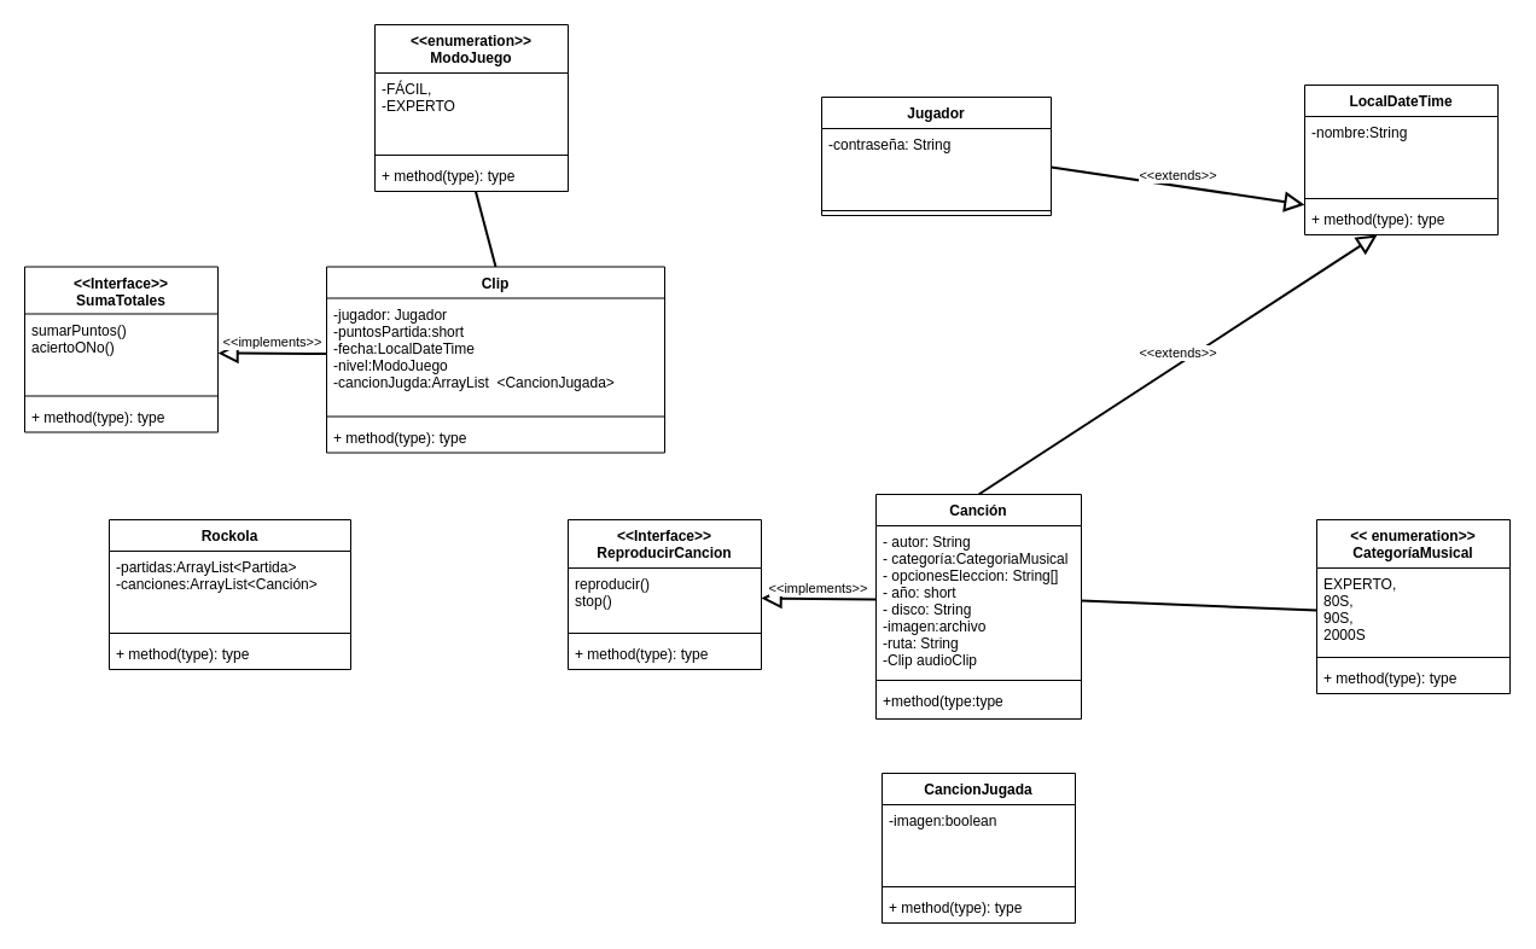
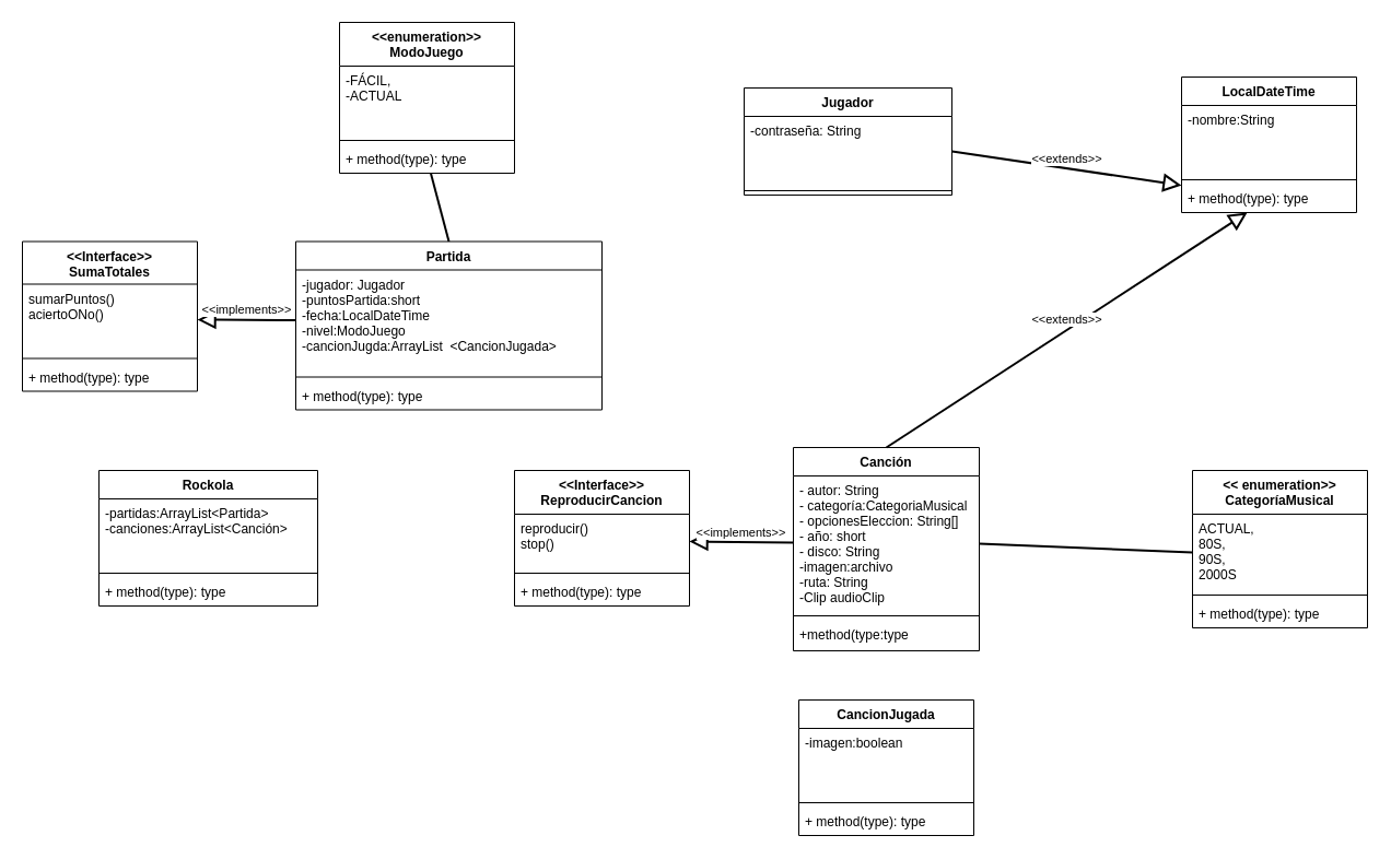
- <mxCell id="20" value="-FÁCIL,&#10;-EXPERTO" style="text;strokeColor=none;fillColor=none;align=left;verticalAlign=top;spacingLeft=4;spacingRight=4;overflow=hidden;rotatable=0;points=[[0,0.5],[1,0.5]];portConstraint=eastwest;" parent="19" vertex="1"><mxGeometry y="40" width="160" height="64" as="geometry" /></mxCell>
+ <mxCell id="20" value="-FÁCIL,&#10;-ACTUAL" style="text;strokeColor=none;fillColor=none;align=left;verticalAlign=top;spacingLeft=4;spacingRight=4;overflow=hidden;rotatable=0;points=[[0,0.5],[1,0.5]];portConstraint=eastwest;" parent="19" vertex="1"><mxGeometry y="40" width="160" height="64" as="geometry" /></mxCell>
- <mxCell id="39" value="Clip" style="swimlane;fontStyle=1;align=center;verticalAlign=top;childLayout=stackLayout;horizontal=1;startSize=26;horizontalStack=0;resizeParent=1;resizeParentMax=0;resizeLast=0;collapsible=1;marginBottom=0;" parent="1" vertex="1"><mxGeometry x="270" y="220.5" width="280" height="154" as="geometry" /></mxCell>
+ <mxCell id="39" value="Partida" style="swimlane;fontStyle=1;align=center;verticalAlign=top;childLayout=stackLayout;horizontal=1;startSize=26;horizontalStack=0;resizeParent=1;resizeParentMax=0;resizeLast=0;collapsible=1;marginBottom=0;" parent="1" vertex="1"><mxGeometry x="270" y="220.5" width="280" height="154" as="geometry" /></mxCell>
- <mxCell id="6" value="EXPERTO,&#10;80S,&#10;90S,&#10;2000S" style="text;strokeColor=none;fillColor=none;align=left;verticalAlign=top;spacingLeft=4;spacingRight=4;overflow=hidden;rotatable=0;points=[[0,0.5],[1,0.5]];portConstraint=eastwest;" parent="5" vertex="1"><mxGeometry y="40" width="160" height="70" as="geometry" /></mxCell>
+ <mxCell id="6" value="ACTUAL,&#10;80S,&#10;90S,&#10;2000S" style="text;strokeColor=none;fillColor=none;align=left;verticalAlign=top;spacingLeft=4;spacingRight=4;overflow=hidden;rotatable=0;points=[[0,0.5],[1,0.5]];portConstraint=eastwest;" parent="5" vertex="1"><mxGeometry y="40" width="160" height="70" as="geometry" /></mxCell>
